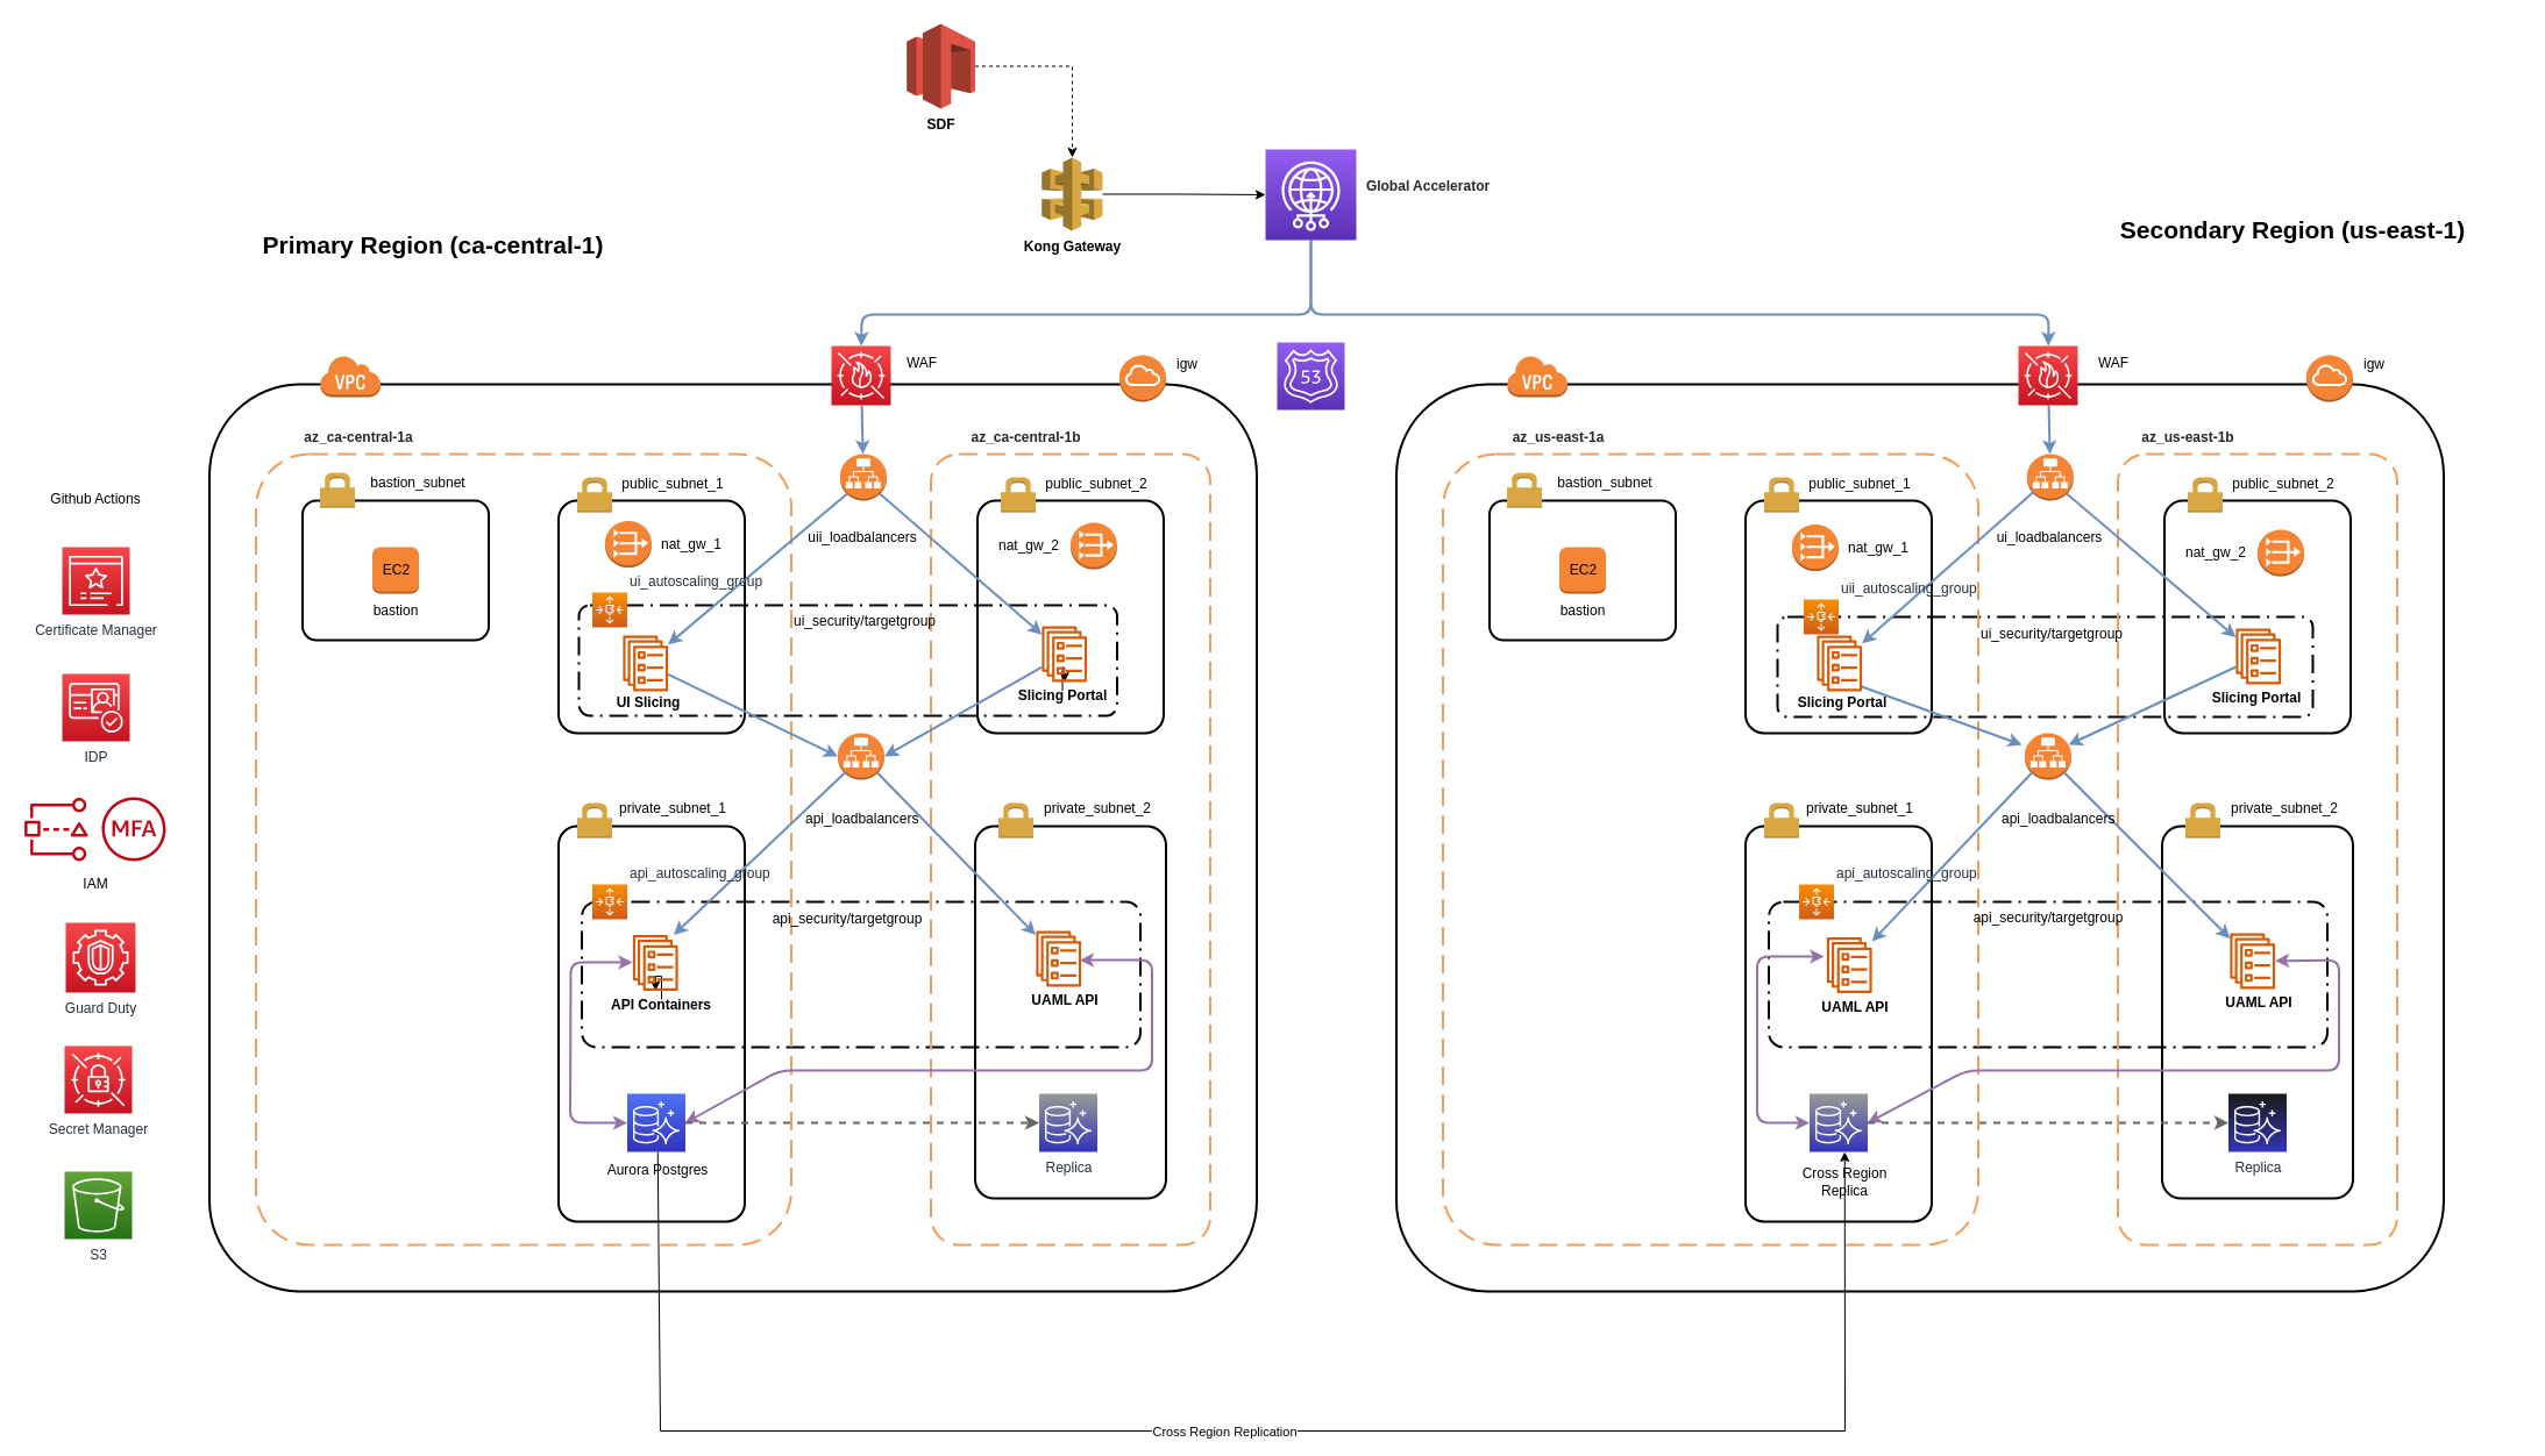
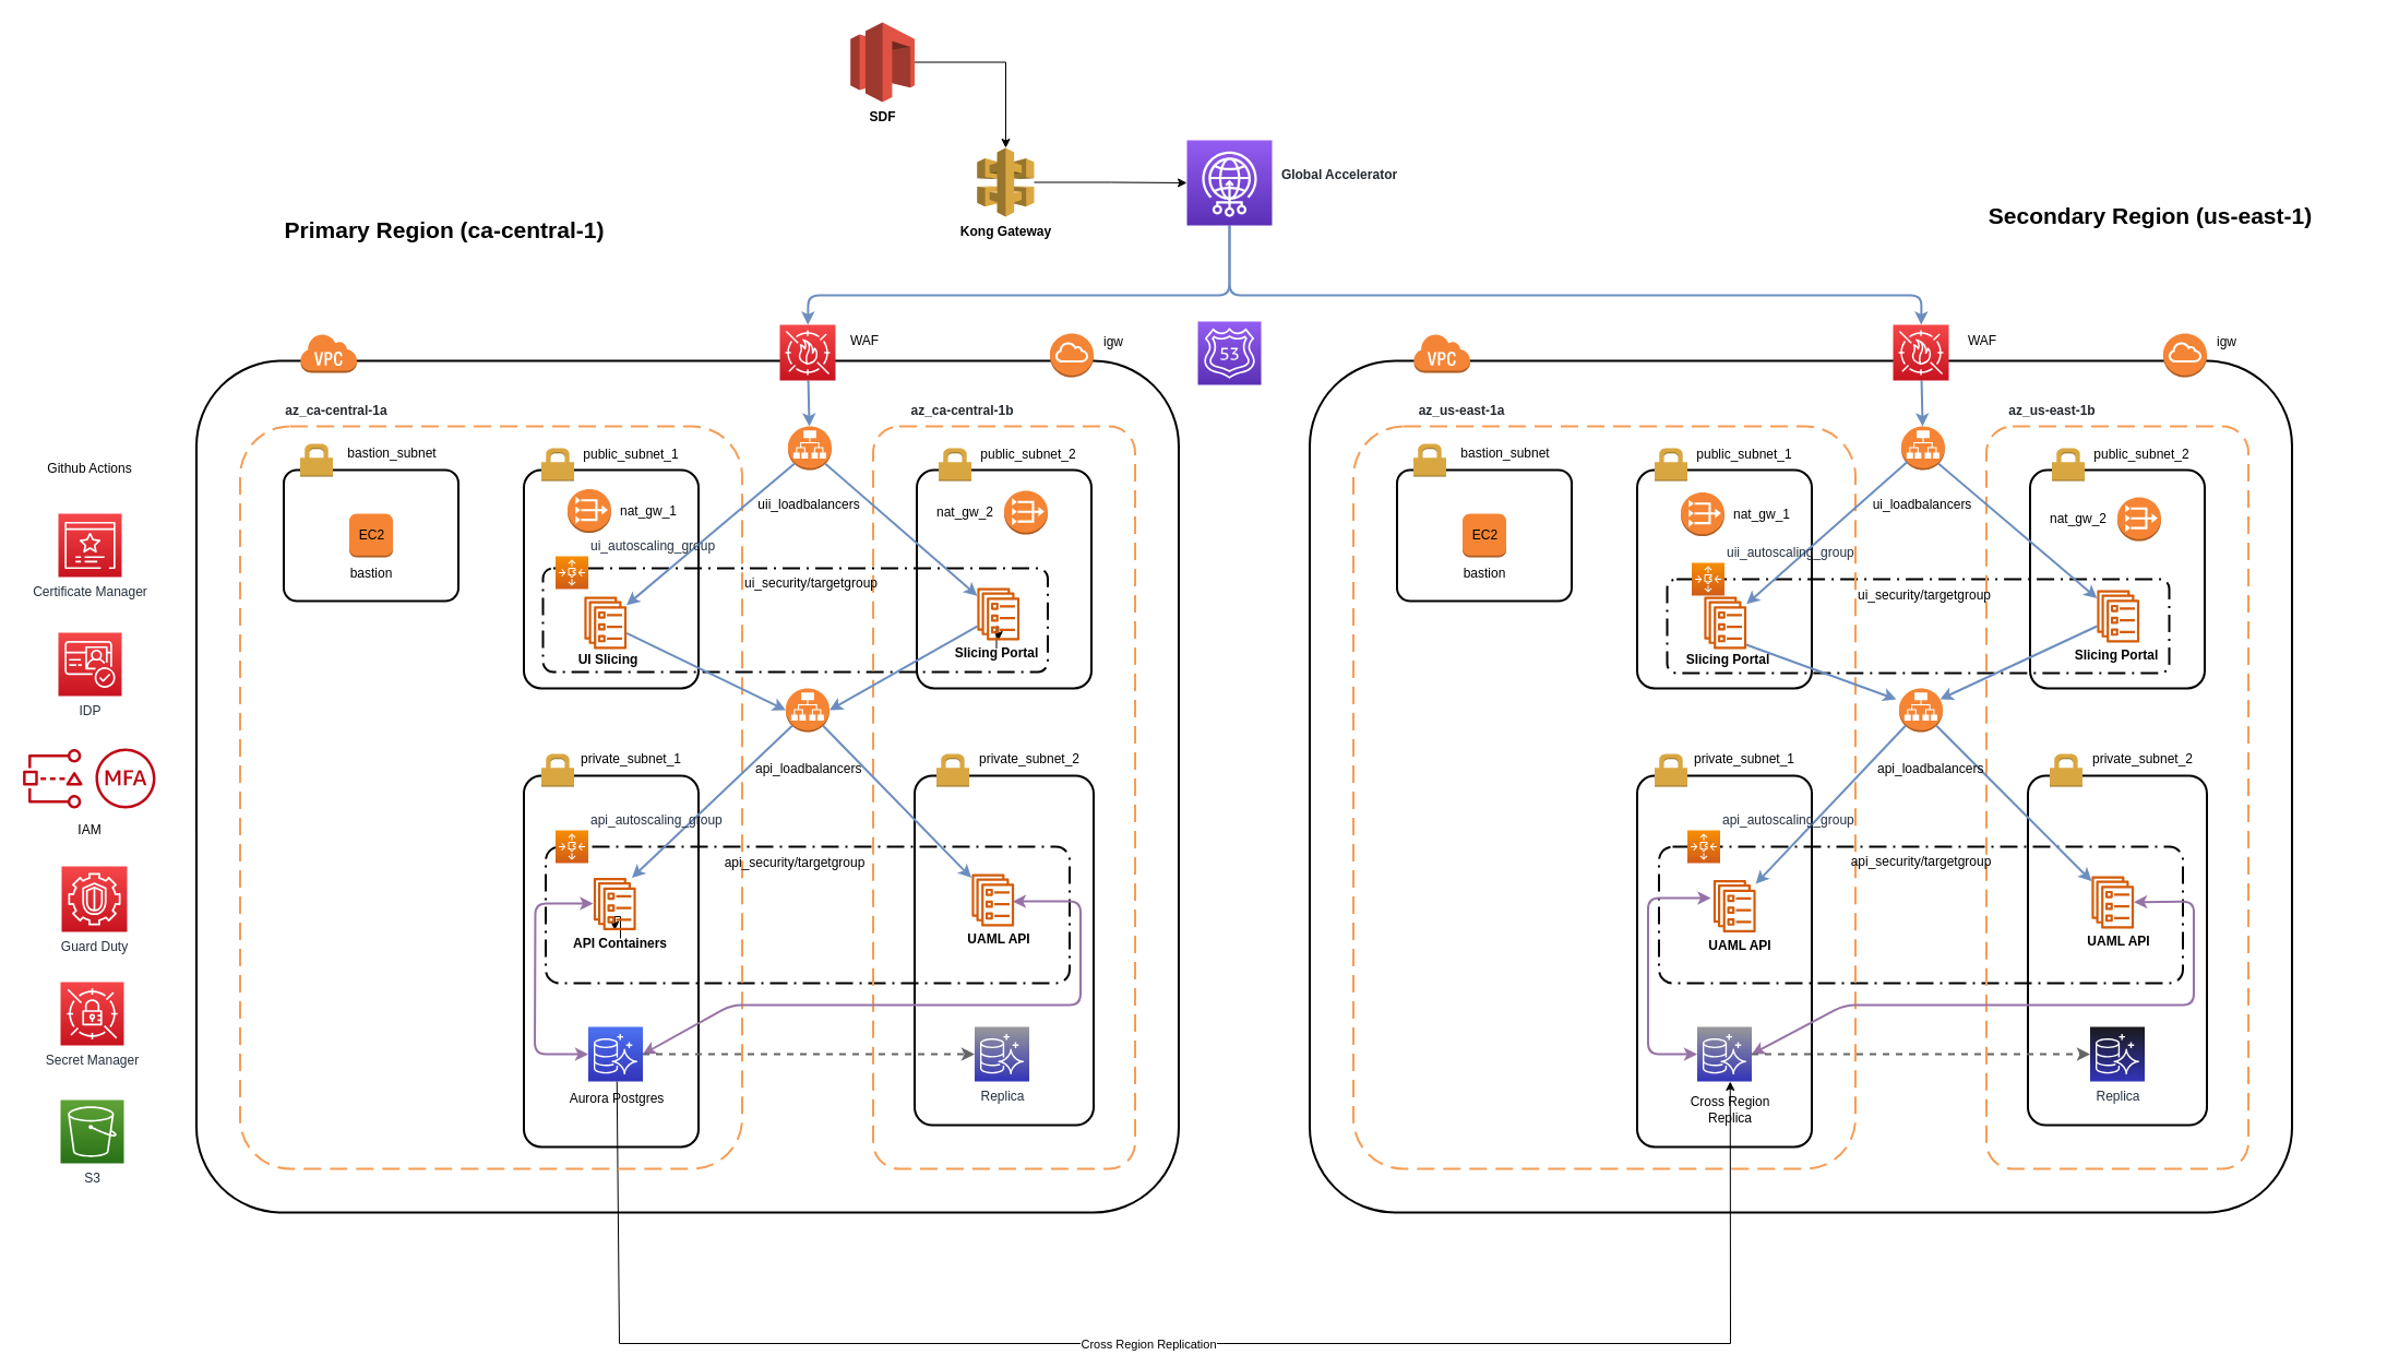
- <mxCell id="147" value="" style="edgeStyle=orthogonalEdgeStyle;rounded=0;orthogonalLoop=1;jettySize=auto;html=1;dashed=1;" edge="1" parent="1" source="148" target="146"><mxGeometry relative="1" as="geometry"><mxPoint x="547.625" y="90" as="targetPoint" /></mxGeometry></mxCell>
+ <mxCell id="147" value="" style="edgeStyle=orthogonalEdgeStyle;rounded=0;orthogonalLoop=1;jettySize=auto;html=1;" edge="1" parent="1" source="148" target="146"><mxGeometry relative="1" as="geometry"><mxPoint x="547.625" y="90" as="targetPoint" /></mxGeometry></mxCell>
- <mxCell id="55" value="Primary Region (ca-central-1)" style="text;html=1;strokeColor=none;fillColor=none;align=center;verticalAlign=middle;whiteSpace=wrap;rounded=0;fontStyle=1;fontSize=21;" parent="1" vertex="1"><mxGeometry x="177" y="200" width="390" height="20" as="geometry" /></mxCell>
+ <mxCell id="55" value="Primary Region (ca-central-1)" style="text;html=1;strokeColor=none;fillColor=none;align=center;verticalAlign=middle;whiteSpace=wrap;rounded=0;fontStyle=1;fontSize=21;" parent="1" vertex="1"><mxGeometry x="212" y="200" width="390" height="20" as="geometry" /></mxCell>
